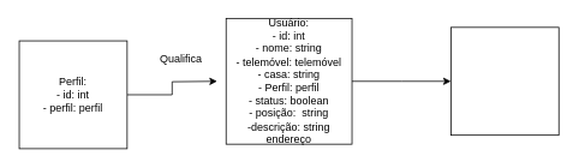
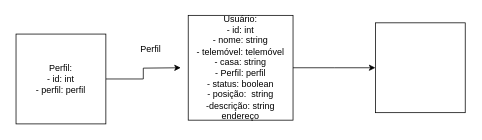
- <mxCell id="7" value="Qualifica" style="text;html=1;align=center;verticalAlign=middle;whiteSpace=wrap;rounded=0;" vertex="1" parent="1"><mxGeometry x="170" y="50" width="60" height="30" as="geometry" /></mxCell>
+ <mxCell id="7" value="Perfil" style="text;html=1;align=center;verticalAlign=middle;whiteSpace=wrap;rounded=0;" vertex="1" parent="1"><mxGeometry x="170" y="50" width="60" height="30" as="geometry" /></mxCell>
